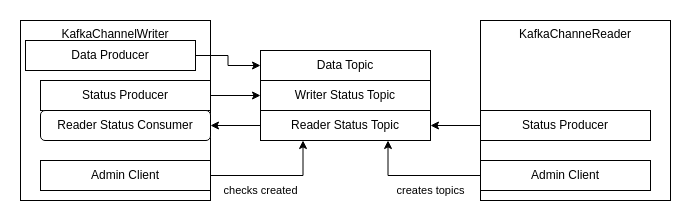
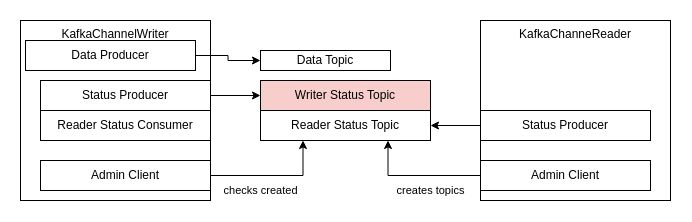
- <mxCell id="11" value="Data Topic" style="rounded=0;whiteSpace=wrap;html=1;verticalAlign=middle;align=center;" vertex="1" parent="1"><mxGeometry x="260" y="50" width="170" height="30" as="geometry" /></mxCell>
+ <mxCell id="11" value="Data Topic" style="rounded=0;whiteSpace=wrap;html=1;verticalAlign=middle;align=center;" vertex="1" parent="1"><mxGeometry x="260" y="50" width="130" height="20" as="geometry" /></mxCell>
- <mxCell id="12" value="Writer Status Topic" style="rounded=0;whiteSpace=wrap;html=1;verticalAlign=middle;align=center;" vertex="1" parent="1"><mxGeometry x="260" y="80" width="170" height="30" as="geometry" /></mxCell>
+ <mxCell id="12" value="Writer Status Topic" style="rounded=0;whiteSpace=wrap;html=1;verticalAlign=middle;align=center;fillColor=#f8cecc;" vertex="1" parent="1"><mxGeometry x="260" y="80" width="170" height="30" as="geometry" /></mxCell>
- <mxCell id="5" value="Reader Status Consumer" style="whiteSpace=wrap;html=1;verticalAlign=middle;align=center;rounded=1;" vertex="1" parent="1"><mxGeometry x="40" y="110" width="170" height="30" as="geometry" /></mxCell>
+ <mxCell id="5" value="Reader Status Consumer" style="rounded=0;whiteSpace=wrap;html=1;verticalAlign=middle;align=center;" vertex="1" parent="1"><mxGeometry x="40" y="110" width="170" height="30" as="geometry" /></mxCell>
- <mxCell id="13" style="edgeStyle=orthogonalEdgeStyle;rounded=0;orthogonalLoop=1;jettySize=auto;html=1;entryX=1;entryY=0.5;entryDx=0;entryDy=0;" edge="1" parent="1" source="14" target="5"><mxGeometry relative="1" as="geometry" /></mxCell>
